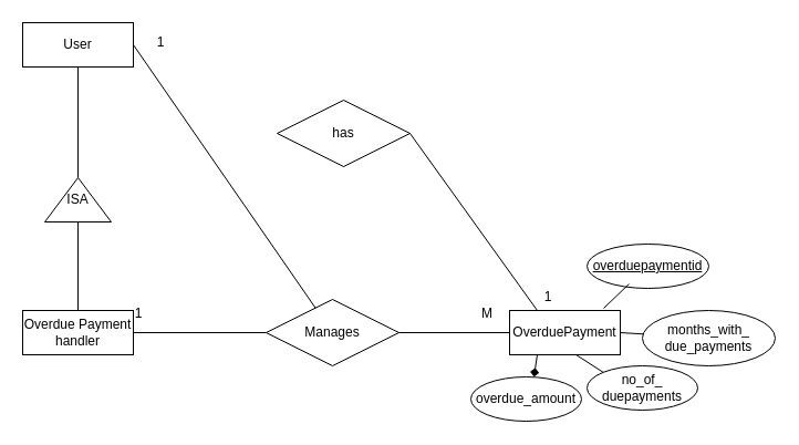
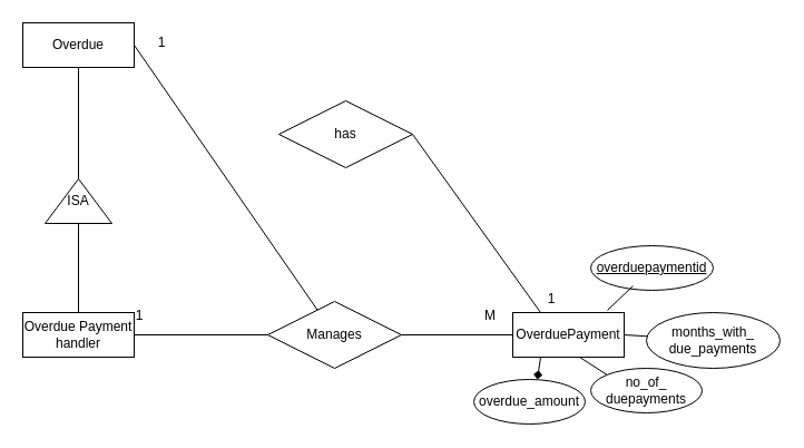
- <mxCell id="2" value="User" style="whiteSpace=wrap;html=1;align=center;" parent="1" vertex="1"><mxGeometry x="20" y="20" width="100" height="40" as="geometry" /></mxCell>
+ <mxCell id="2" value="Overdue" style="whiteSpace=wrap;html=1;align=center;" parent="1" vertex="1"><mxGeometry x="20" y="20" width="100" height="40" as="geometry" /></mxCell>
